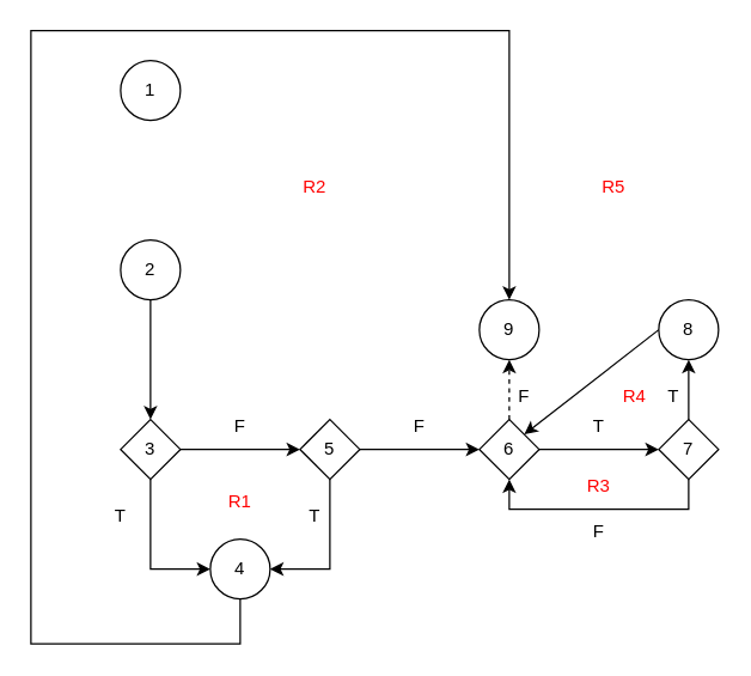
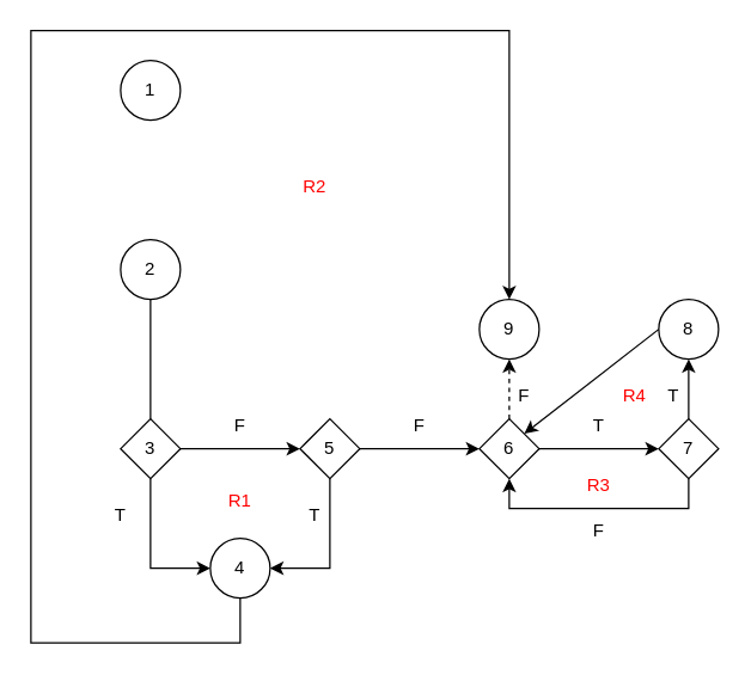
- <mxCell id="34" value="R5" style="text;html=1;strokeColor=none;fillColor=none;align=center;verticalAlign=middle;whiteSpace=wrap;rounded=0;fontColor=#FF0000;" vertex="1" parent="1"><mxGeometry x="380" y="110" width="60" height="30" as="geometry" /></mxCell>
- <mxCell id="4" value="" style="endArrow=classic;html=1;rounded=0;exitX=0.5;exitY=1;exitDx=0;exitDy=0;entryX=0.5;entryY=0;entryDx=0;entryDy=0;" edge="1" parent="1" source="3" target="5"><mxGeometry width="50" height="50" relative="1" as="geometry"><mxPoint x="99.5" y="180" as="sourcePoint" /><mxPoint x="100" y="200" as="targetPoint" /></mxGeometry></mxCell>
+ <mxCell id="4" value="" style="endArrow=none;html=1;rounded=0;exitX=0.5;exitY=1;exitDx=0;exitDy=0;entryX=0.5;entryY=0;entryDx=0;entryDy=0;" edge="1" parent="1" source="3" target="5"><mxGeometry width="50" height="50" relative="1" as="geometry"><mxPoint x="99.5" y="180" as="sourcePoint" /><mxPoint x="100" y="200" as="targetPoint" /></mxGeometry></mxCell>
